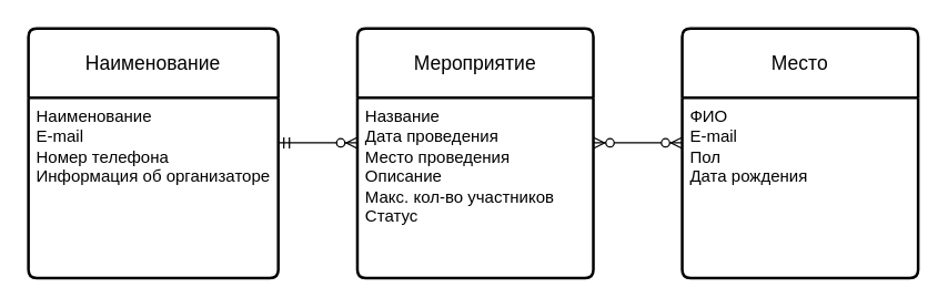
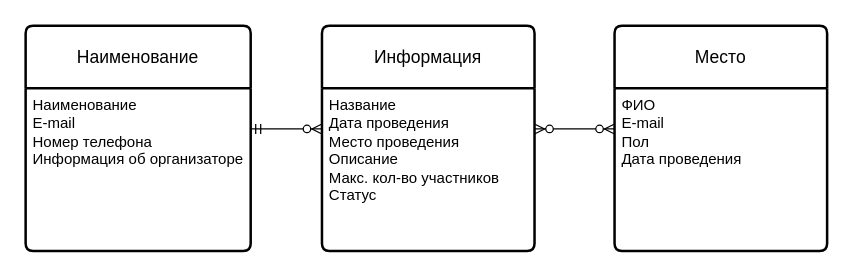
- <mxCell id="6" value="Мероприятие" style="swimlane;childLayout=stackLayout;horizontal=1;startSize=50;horizontalStack=0;rounded=1;fontSize=14;fontStyle=0;strokeWidth=2;resizeParent=0;resizeLast=1;shadow=0;dashed=0;align=center;arcSize=4;whiteSpace=wrap;html=1;container=0;" parent="1" vertex="1"><mxGeometry x="257" y="20" width="170" height="180" as="geometry"><mxRectangle x="330" y="210" width="80" height="50" as="alternateBounds" /></mxGeometry></mxCell>
+ <mxCell id="6" value="Информация" style="swimlane;childLayout=stackLayout;horizontal=1;startSize=50;horizontalStack=0;rounded=1;fontSize=14;fontStyle=0;strokeWidth=2;resizeParent=0;resizeLast=1;shadow=0;dashed=0;align=center;arcSize=4;whiteSpace=wrap;html=1;container=0;" parent="1" vertex="1"><mxGeometry x="257" y="20" width="170" height="180" as="geometry"><mxRectangle x="330" y="210" width="80" height="50" as="alternateBounds" /></mxGeometry></mxCell>
- <mxCell id="5" value="ФИО&lt;br&gt;E-mail&lt;br&gt;&lt;div&gt;Пол&lt;/div&gt;&lt;div&gt;Дата рождения&lt;br&gt;&lt;/div&gt;" style="align=left;strokeColor=none;fillColor=none;spacingLeft=4;fontSize=12;verticalAlign=top;resizable=0;rotatable=0;part=1;html=1;" parent="4" vertex="1"><mxGeometry y="50" width="170" height="130" as="geometry" /></mxCell>
+ <mxCell id="5" value="ФИО&lt;br&gt;E-mail&lt;br&gt;&lt;div&gt;Пол&lt;/div&gt;&lt;div&gt;Дата проведения&lt;br&gt;&lt;/div&gt;" style="align=left;strokeColor=none;fillColor=none;spacingLeft=4;fontSize=12;verticalAlign=top;resizable=0;rotatable=0;part=1;html=1;" parent="4" vertex="1"><mxGeometry y="50" width="170" height="130" as="geometry" /></mxCell>
